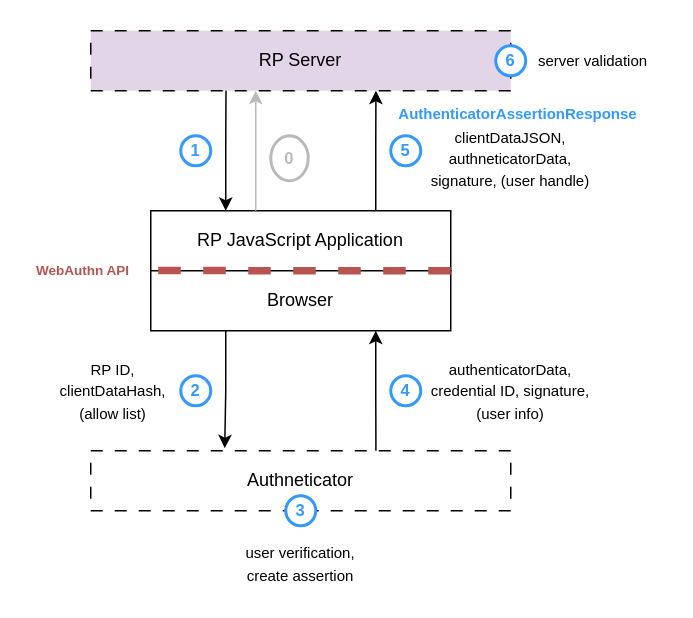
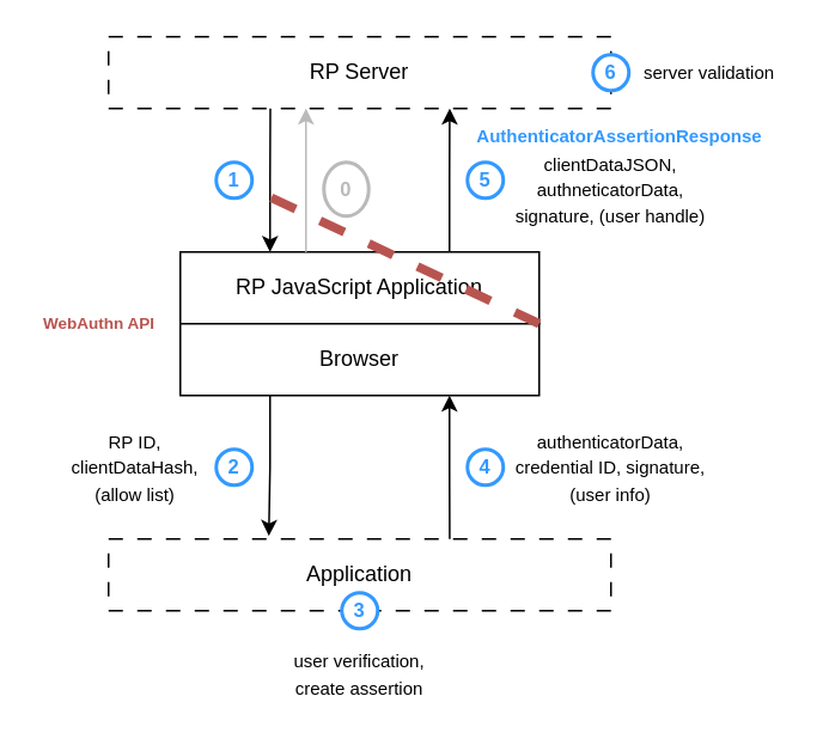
- <mxCell id="3" value="RP Server" style="rounded=0;whiteSpace=wrap;html=1;dashed=1;dashPattern=8 8;fillColor=#e1d5e7;" parent="1" vertex="1"><mxGeometry x="60" y="20" width="280" height="40" as="geometry" /></mxCell>
+ <mxCell id="3" value="RP Server" style="rounded=0;whiteSpace=wrap;html=1;dashed=1;dashPattern=8 8;" parent="1" vertex="1"><mxGeometry x="60" y="20" width="280" height="40" as="geometry" /></mxCell>
- <mxCell id="11" value="" style="endArrow=none;dashed=1;html=1;strokeWidth=5;rounded=0;exitX=1;exitY=1;exitDx=0;exitDy=0;fillColor=#f8cecc;strokeColor=#b85450;curved=0;entryX=-0.016;entryY=-0.003;entryDx=0;entryDy=0;entryPerimeter=0;" parent="1" source="2" target="5" edge="1"><mxGeometry width="50" height="50" relative="1" as="geometry"><mxPoint x="80" y="180" as="sourcePoint" /><mxPoint x="60" y="180" as="targetPoint" /></mxGeometry></mxCell>
+ <mxCell id="11" value="" style="endArrow=none;dashed=1;html=1;strokeWidth=5;rounded=0;exitX=1;exitY=1;exitDx=0;exitDy=0;fillColor=#f8cecc;strokeColor=#b85450;curved=0;" parent="1" source="2" target="12" edge="1"><mxGeometry width="50" height="50" relative="1" as="geometry"><mxPoint x="80" y="180" as="sourcePoint" /><mxPoint x="60" y="180" as="targetPoint" /></mxGeometry></mxCell>
- <mxCell id="4" value="Authneticator" style="rounded=0;whiteSpace=wrap;html=1;dashed=1;dashPattern=8 8;" parent="1" vertex="1"><mxGeometry x="60" y="300" width="280" height="40" as="geometry" /></mxCell>
+ <mxCell id="4" value="Application" style="rounded=0;whiteSpace=wrap;html=1;dashed=1;dashPattern=8 8;" parent="1" vertex="1"><mxGeometry x="60" y="300" width="280" height="40" as="geometry" /></mxCell>
